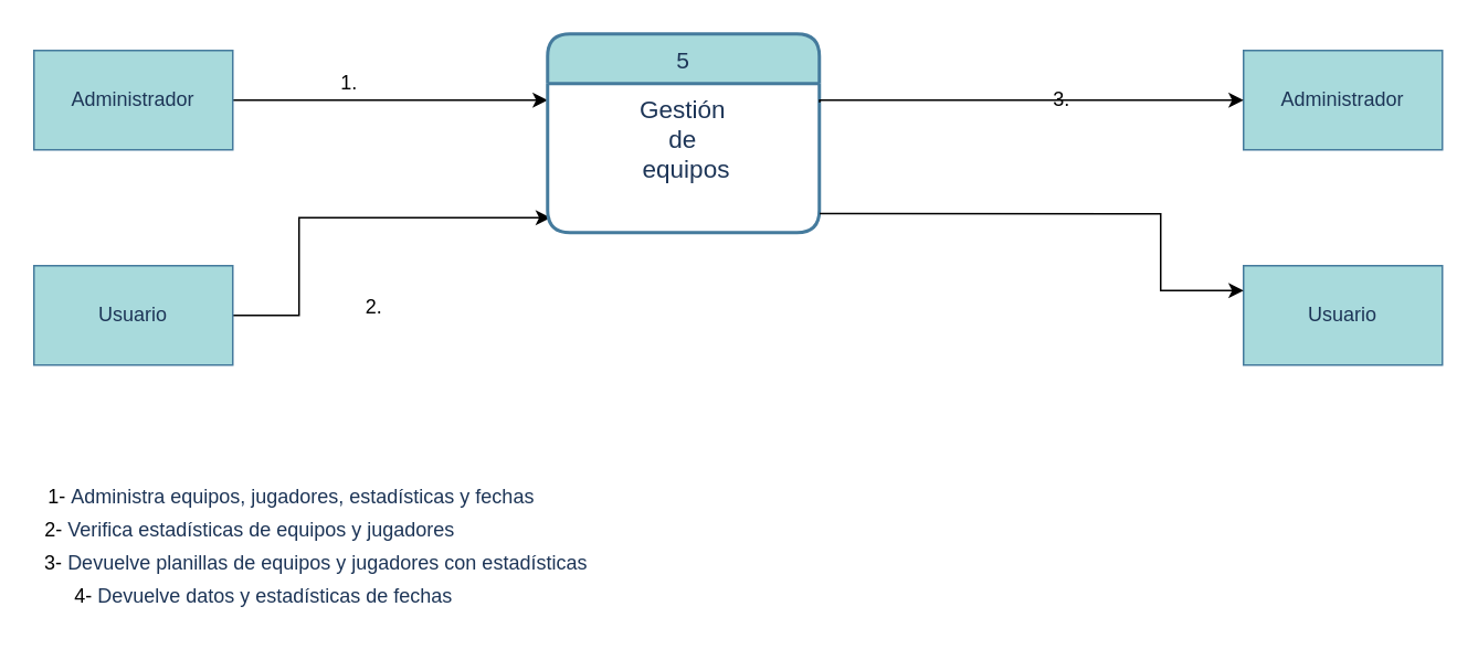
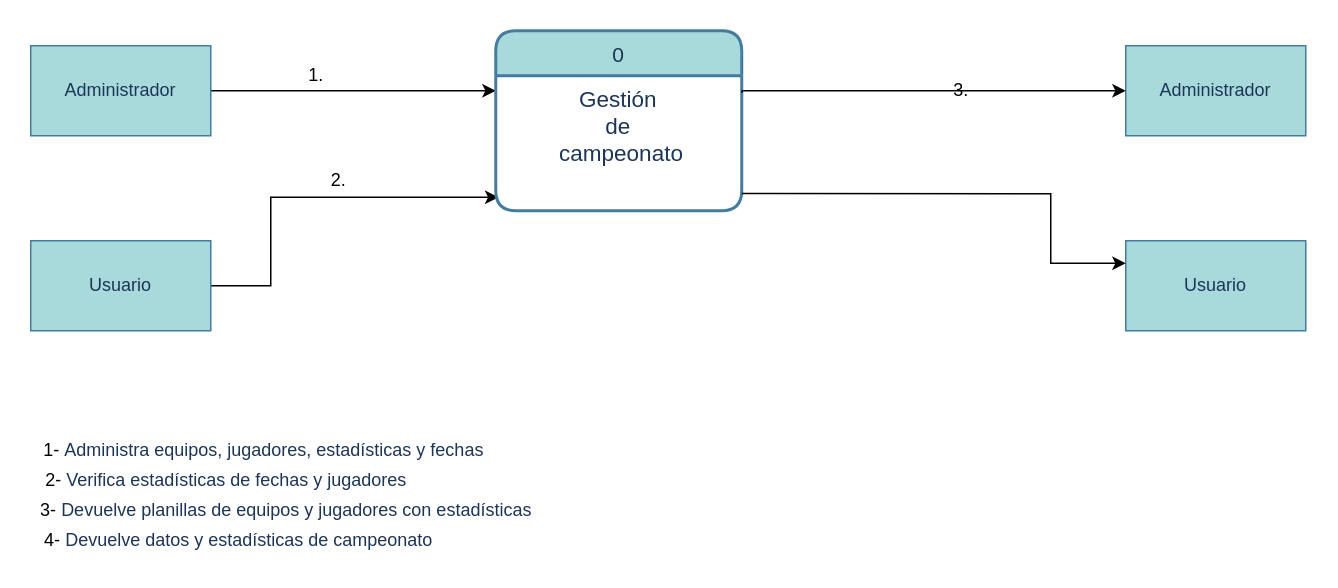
- <mxCell id="6" value="5" style="swimlane;childLayout=stackLayout;horizontal=1;startSize=30;horizontalStack=0;rounded=1;fontSize=14;fontStyle=0;strokeWidth=2;resizeParent=0;resizeLast=1;shadow=0;dashed=0;align=center;fillColor=#A8DADC;strokeColor=#457B9D;fontColor=#1D3557;" parent="1" vertex="1"><mxGeometry x="330" y="20" width="164" height="120" as="geometry" /></mxCell>
+ <mxCell id="6" value="0" style="swimlane;childLayout=stackLayout;horizontal=1;startSize=30;horizontalStack=0;rounded=1;fontSize=14;fontStyle=0;strokeWidth=2;resizeParent=0;resizeLast=1;shadow=0;dashed=0;align=center;fillColor=#A8DADC;strokeColor=#457B9D;fontColor=#1D3557;" parent="1" vertex="1"><mxGeometry x="330" y="20" width="164" height="120" as="geometry" /></mxCell>
- <mxCell id="7" value="Gestión &#10;de &#10;equipos" style="align=center;strokeColor=none;fillColor=none;spacingLeft=4;fontSize=15;verticalAlign=top;resizable=0;rotatable=0;part=1;fontColor=#1D3557;" parent="6" vertex="1"><mxGeometry y="30" width="164" height="90" as="geometry" /></mxCell>
+ <mxCell id="7" value="Gestión &#10;de &#10;campeonato" style="align=center;strokeColor=none;fillColor=none;spacingLeft=4;fontSize=15;verticalAlign=top;resizable=0;rotatable=0;part=1;fontColor=#1D3557;" parent="6" vertex="1"><mxGeometry y="30" width="164" height="90" as="geometry" /></mxCell>
- <mxCell id="14" value="2." style="text;html=1;align=center;verticalAlign=middle;resizable=0;points=[];autosize=1;" parent="1" vertex="1"><mxGeometry x="210" y="175" width="30" height="20" as="geometry" /></mxCell>
+ <mxCell id="14" value="2." style="text;html=1;align=center;verticalAlign=middle;resizable=0;points=[];autosize=1;" parent="1" vertex="1"><mxGeometry x="210" y="110" width="30" height="20" as="geometry" /></mxCell>
- <mxCell id="13" value="2- &lt;font color=&quot;#1d3557&quot;&gt;Verifica estadísticas de equipos y jugadores&lt;/font&gt;" style="text;html=1;align=center;verticalAlign=middle;resizable=0;points=[];autosize=1;" parent="1" vertex="1"><mxGeometry x="20" y="310" width="260" height="20" as="geometry" /></mxCell>
+ <mxCell id="13" value="2- &lt;font color=&quot;#1d3557&quot;&gt;Verifica estadísticas de fechas y jugadores&lt;/font&gt;" style="text;html=1;align=center;verticalAlign=middle;resizable=0;points=[];autosize=1;" parent="1" vertex="1"><mxGeometry x="20" y="310" width="260" height="20" as="geometry" /></mxCell>
- <mxCell id="18" value="4- &lt;font color=&quot;#1d3557&quot;&gt;Devuelve datos y&amp;nbsp;&lt;/font&gt;&lt;span style=&quot;color: rgb(29 , 53 , 87)&quot;&gt;estadísticas&lt;/span&gt;&lt;font color=&quot;#1d3557&quot;&gt;&amp;nbsp;de fechas&lt;/font&gt;&amp;nbsp;" style="text;html=1;align=center;verticalAlign=middle;resizable=0;points=[];autosize=1;" parent="1" vertex="1"><mxGeometry x="20" y="350" width="280" height="20" as="geometry" /></mxCell>
+ <mxCell id="18" value="4- &lt;font color=&quot;#1d3557&quot;&gt;Devuelve datos y&amp;nbsp;&lt;/font&gt;&lt;span style=&quot;color: rgb(29 , 53 , 87)&quot;&gt;estadísticas&lt;/span&gt;&lt;font color=&quot;#1d3557&quot;&gt;&amp;nbsp;de campeonato&lt;/font&gt;&amp;nbsp;" style="text;html=1;align=center;verticalAlign=middle;resizable=0;points=[];autosize=1;" parent="1" vertex="1"><mxGeometry x="20" y="350" width="280" height="20" as="geometry" /></mxCell>
